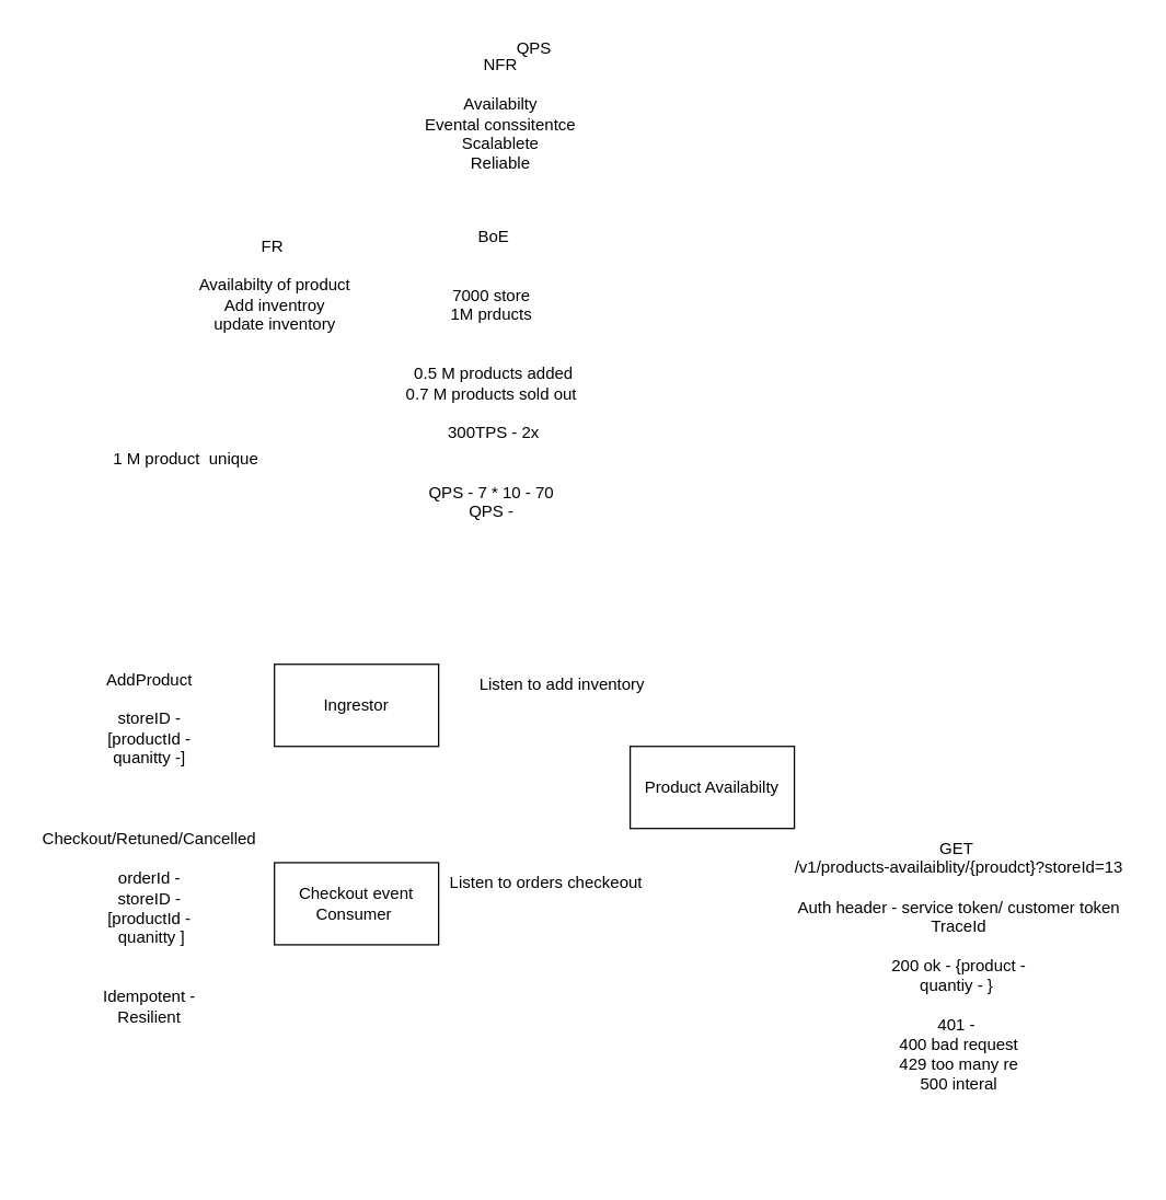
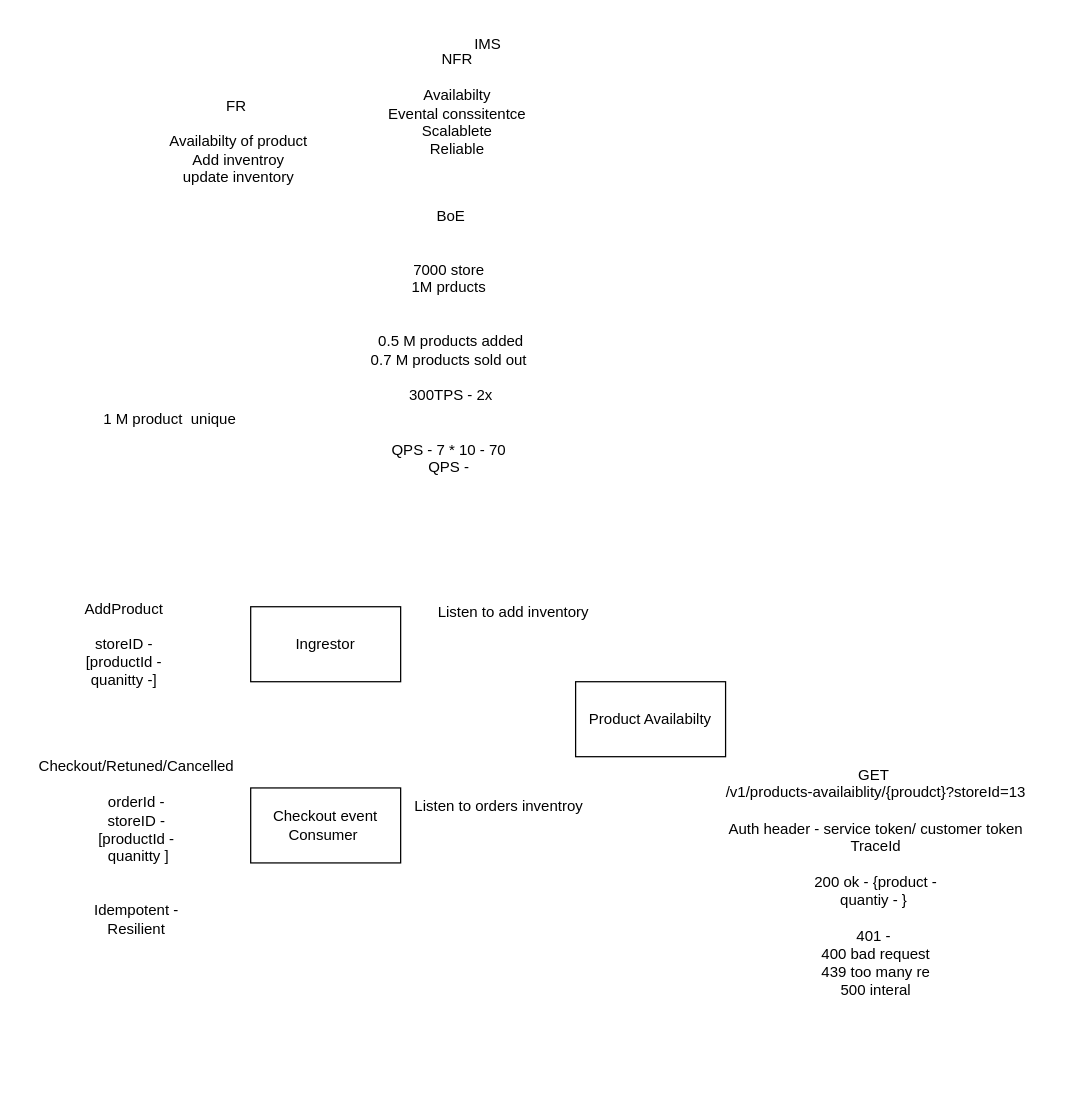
- <mxCell id="2" value="QPS" style="text;html=1;strokeColor=none;fillColor=none;align=center;verticalAlign=middle;whiteSpace=wrap;rounded=0;" parent="1" vertex="1"><mxGeometry x="360" y="20" width="60" height="30" as="geometry" /></mxCell>
+ <mxCell id="2" value="IMS" style="text;html=1;strokeColor=none;fillColor=none;align=center;verticalAlign=middle;whiteSpace=wrap;rounded=0;" parent="1" vertex="1"><mxGeometry x="360" y="20" width="60" height="30" as="geometry" /></mxCell>
- <mxCell id="3" value="FR&amp;nbsp;&lt;br&gt;&lt;br&gt;Availabilty of product&lt;br&gt;Add inventroy&lt;br&gt;update inventory&lt;br&gt;" style="text;html=1;align=center;verticalAlign=middle;resizable=0;points=[];autosize=1;strokeColor=none;fillColor=none;" parent="1" vertex="1"><mxGeometry x="135" y="163" width="130" height="90" as="geometry" /></mxCell>
+ <mxCell id="3" value="FR&amp;nbsp;&lt;br&gt;&lt;br&gt;Availabilty of product&lt;br&gt;Add inventroy&lt;br&gt;update inventory&lt;br&gt;" style="text;html=1;align=center;verticalAlign=middle;resizable=0;points=[];autosize=1;strokeColor=none;fillColor=none;" parent="1" vertex="1"><mxGeometry x="125" y="68" width="130" height="90" as="geometry" /></mxCell>
- <mxCell id="10" value="Listen to add inventory&lt;br&gt;" style="text;html=1;align=center;verticalAlign=middle;resizable=0;points=[];autosize=1;strokeColor=none;fillColor=none;" parent="1" vertex="1"><mxGeometry x="340" y="485" width="140" height="30" as="geometry" /></mxCell>
+ <mxCell id="10" value="Listen to add inventory&lt;br&gt;" style="text;html=1;align=center;verticalAlign=middle;resizable=0;points=[];autosize=1;strokeColor=none;fillColor=none;" parent="1" vertex="1"><mxGeometry x="340" y="475" width="140" height="30" as="geometry" /></mxCell>
- <mxCell id="12" value="AddProduct&amp;nbsp;&lt;br&gt;&lt;br&gt;storeID -&amp;nbsp;&lt;br&gt;[productId -&amp;nbsp;&lt;br&gt;quanitty -]&amp;nbsp;" style="text;html=1;align=center;verticalAlign=middle;resizable=0;points=[];autosize=1;strokeColor=none;fillColor=none;" parent="1" vertex="1"><mxGeometry x="65" y="480" width="90" height="90" as="geometry" /></mxCell>
+ <mxCell id="12" value="AddProduct&amp;nbsp;&lt;br&gt;&lt;br&gt;storeID -&amp;nbsp;&lt;br&gt;[productId -&amp;nbsp;&lt;br&gt;quanitty -]&amp;nbsp;" style="text;html=1;align=center;verticalAlign=middle;resizable=0;points=[];autosize=1;strokeColor=none;fillColor=none;" parent="1" vertex="1"><mxGeometry x="55" y="470" width="90" height="90" as="geometry" /></mxCell>
- <mxCell id="11" value="Listen to orders checkeout&amp;nbsp;" style="text;html=1;align=center;verticalAlign=middle;resizable=0;points=[];autosize=1;strokeColor=none;fillColor=none;" parent="1" vertex="1"><mxGeometry x="315" y="630" width="170" height="30" as="geometry" /></mxCell>
+ <mxCell id="11" value="Listen to orders inventroy&amp;nbsp;" style="text;html=1;align=center;verticalAlign=middle;resizable=0;points=[];autosize=1;strokeColor=none;fillColor=none;" parent="1" vertex="1"><mxGeometry x="315" y="630" width="170" height="30" as="geometry" /></mxCell>
- <mxCell id="14" value="&lt;br&gt;GET&amp;nbsp;&lt;br&gt;/v1/products-availaiblity/{proudct}?storeId=13&lt;br&gt;&lt;br&gt;Auth header - service token/ customer token&lt;br&gt;TraceId&lt;br&gt;&lt;br&gt;200 ok - {product - &lt;br&gt;quantiy - }&amp;nbsp;&lt;br&gt;&lt;br&gt;401 -&amp;nbsp;&lt;br&gt;400 bad request&lt;br&gt;429 too many re&lt;br&gt;500 interal&lt;br&gt;&lt;br&gt;&lt;br&gt;&lt;br&gt;" style="text;html=1;align=center;verticalAlign=middle;resizable=0;points=[];autosize=1;strokeColor=none;fillColor=none;" parent="1" vertex="1"><mxGeometry x="570" y="590" width="260" height="260" as="geometry" /></mxCell>
+ <mxCell id="14" value="&lt;br&gt;GET&amp;nbsp;&lt;br&gt;/v1/products-availaiblity/{proudct}?storeId=13&lt;br&gt;&lt;br&gt;Auth header - service token/ customer token&lt;br&gt;TraceId&lt;br&gt;&lt;br&gt;200 ok - {product - &lt;br&gt;quantiy - }&amp;nbsp;&lt;br&gt;&lt;br&gt;401 -&amp;nbsp;&lt;br&gt;400 bad request&lt;br&gt;439 too many re&lt;br&gt;500 interal&lt;br&gt;&lt;br&gt;&lt;br&gt;&lt;br&gt;" style="text;html=1;align=center;verticalAlign=middle;resizable=0;points=[];autosize=1;strokeColor=none;fillColor=none;" parent="1" vertex="1"><mxGeometry x="570" y="590" width="260" height="260" as="geometry" /></mxCell>
